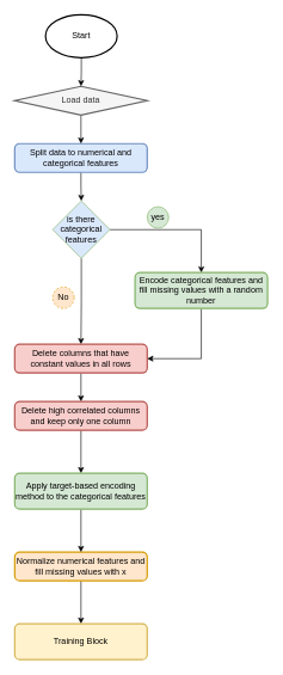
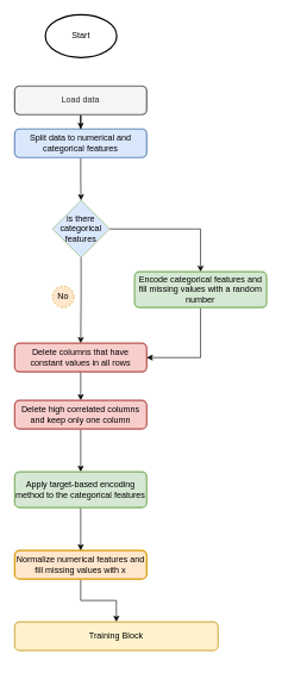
- <mxCell id="2" value="" style="edgeStyle=orthogonalEdgeStyle;rounded=0;orthogonalLoop=1;jettySize=auto;html=1;" parent="1" source="3" target="7" edge="1"><mxGeometry relative="1" as="geometry" /></mxCell>
- <mxCell id="7" value="Load data" style="rhombus;whiteSpace=wrap;html=1;absoluteArcSize=1;arcSize=14;strokeWidth=2;fillColor=#f5f5f5;strokeColor=#666666;fontColor=#333333;" parent="1" vertex="1"><mxGeometry x="20" y="120" width="185" height="40" as="geometry" /></mxCell>
+ <mxCell id="7" value="Load data" style="rounded=1;whiteSpace=wrap;html=1;absoluteArcSize=1;arcSize=14;strokeWidth=2;fillColor=#f5f5f5;strokeColor=#666666;fontColor=#333333;" parent="1" vertex="1"><mxGeometry x="20" y="120" width="185" height="40" as="geometry" /></mxCell>
- <mxCell id="5" value="Split data to numerical and categorical features" style="rounded=1;whiteSpace=wrap;html=1;absoluteArcSize=1;arcSize=14;strokeWidth=2;fillColor=#dae8fc;strokeColor=#6c8ebf;" parent="1" vertex="1"><mxGeometry x="20" y="200" width="185" height="40" as="geometry" /></mxCell>
+ <mxCell id="5" value="Split data to numerical and categorical features" style="rounded=1;whiteSpace=wrap;html=1;absoluteArcSize=1;arcSize=14;strokeWidth=2;fillColor=#dae8fc;strokeColor=#6c8ebf;" parent="1" vertex="1"><mxGeometry x="20" y="180" width="185" height="40" as="geometry" /></mxCell>
- <mxCell id="13" value="yes" style="ellipse;whiteSpace=wrap;html=1;aspect=fixed;fillColor=#d5e8d4;strokeColor=#82b366;" parent="1" vertex="1"><mxGeometry x="205" y="288" width="30" height="30" as="geometry" /></mxCell>
- <mxCell id="17" value="Training Block" style="rounded=1;whiteSpace=wrap;html=1;absoluteArcSize=1;arcSize=14;strokeWidth=2;fillColor=#fff2cc;strokeColor=#d6b656;" parent="1" vertex="1"><mxGeometry x="20" y="870" width="185" height="50" as="geometry" /></mxCell>
+ <mxCell id="17" value="Training Block" style="rounded=1;whiteSpace=wrap;html=1;absoluteArcSize=1;arcSize=14;strokeWidth=2;fillColor=#fff2cc;strokeColor=#d6b656;" parent="1" vertex="1"><mxGeometry x="20" y="870" width="285" height="40" as="geometry" /></mxCell>
